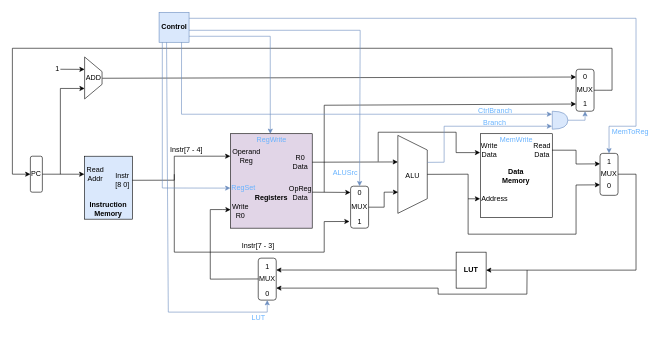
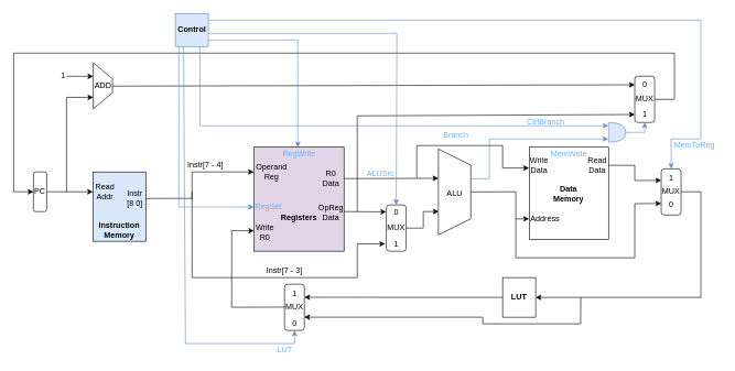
- <mxCell id="74" value="Branch" style="text;html=1;align=center;verticalAlign=middle;resizable=0;points=[];autosize=1;strokeColor=none;fillColor=none;spacing=0;fontColor=#66B2FF;" vertex="1" parent="1"><mxGeometry x="794.34" y="195" width="60" height="20" as="geometry" /></mxCell>
+ <mxCell id="74" value="Branch" style="text;html=1;align=center;verticalAlign=middle;resizable=0;points=[];autosize=1;strokeColor=none;fillColor=none;spacing=0;fontColor=#66B2FF;" vertex="1" parent="1"><mxGeometry x="659.34" y="195" width="60" height="20" as="geometry" /></mxCell>
- <mxCell id="68" value="ALUSrc" style="text;html=1;align=center;verticalAlign=middle;resizable=0;points=[];autosize=1;strokeColor=none;fillColor=none;spacing=0;fontColor=#66B2FF;" vertex="1" parent="1"><mxGeometry x="545" y="277.5" width="60" height="20" as="geometry" /></mxCell>
+ <mxCell id="68" value="ALUSrc" style="text;html=1;align=center;verticalAlign=middle;resizable=0;points=[];autosize=1;strokeColor=none;fillColor=none;spacing=0;fontColor=#66B2FF;" vertex="1" parent="1"><mxGeometry x="545" y="252.5" width="60" height="20" as="geometry" /></mxCell>
